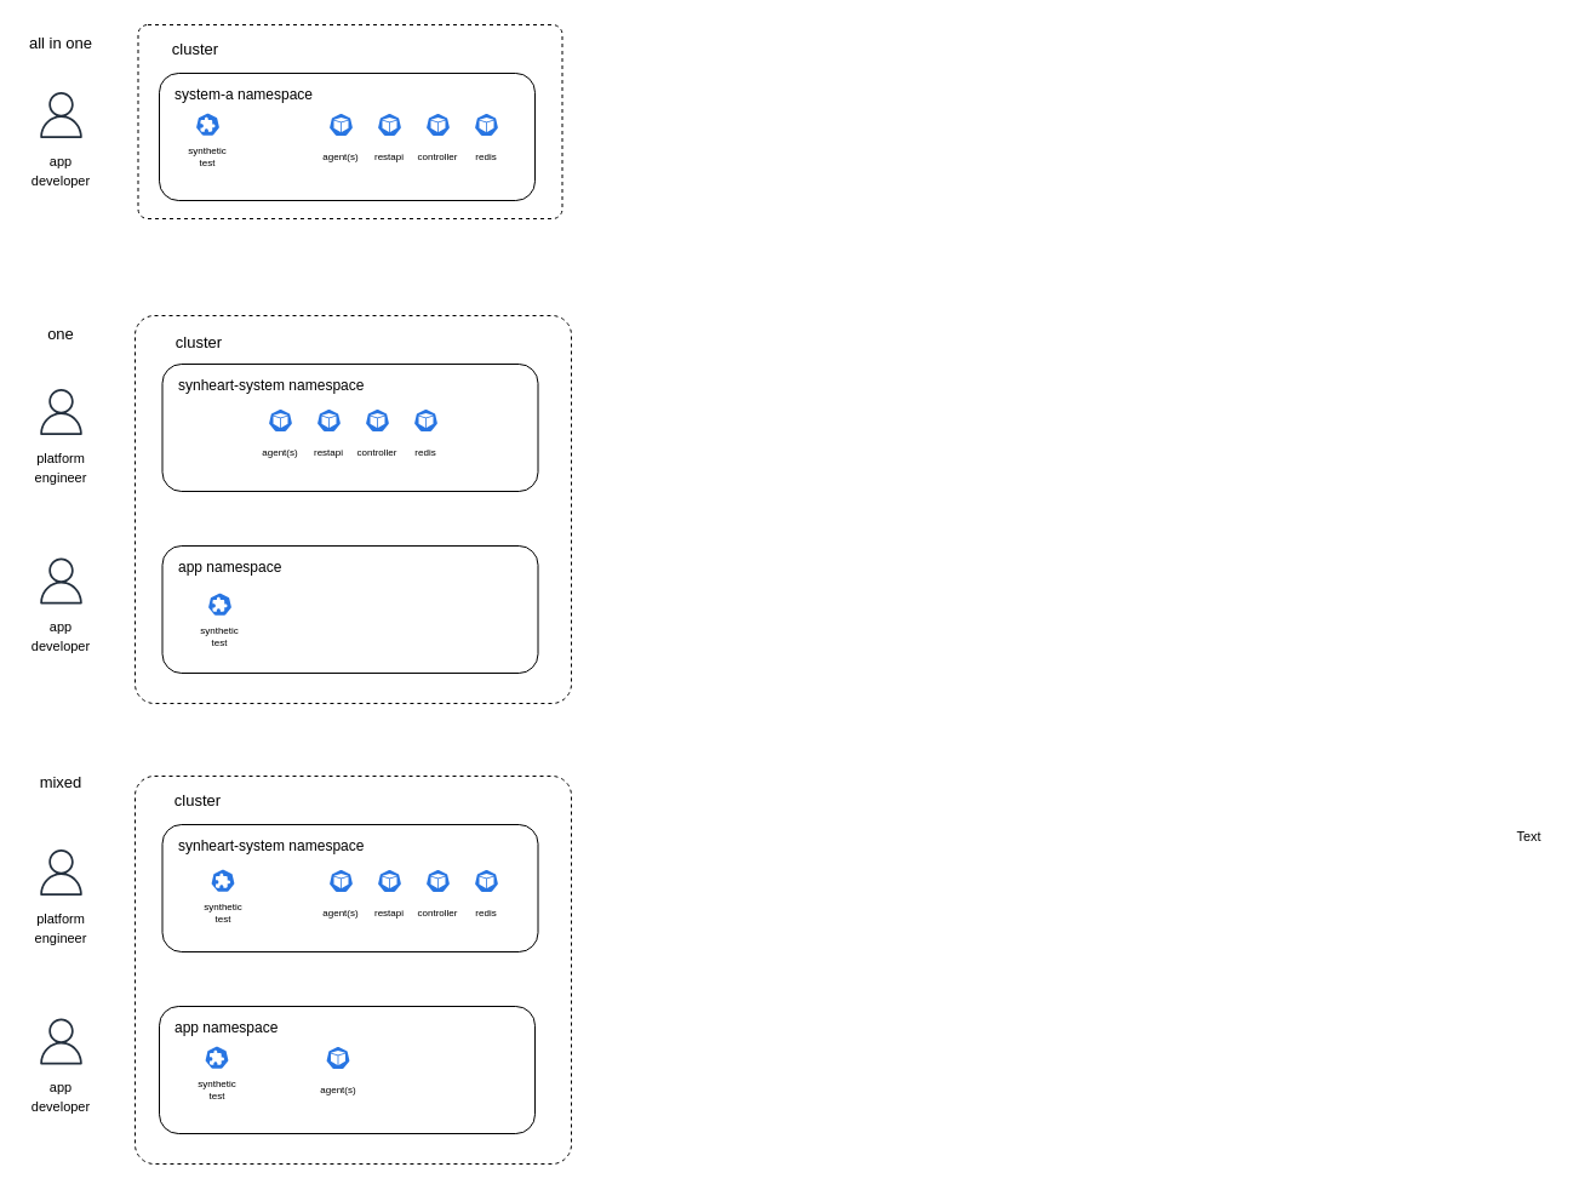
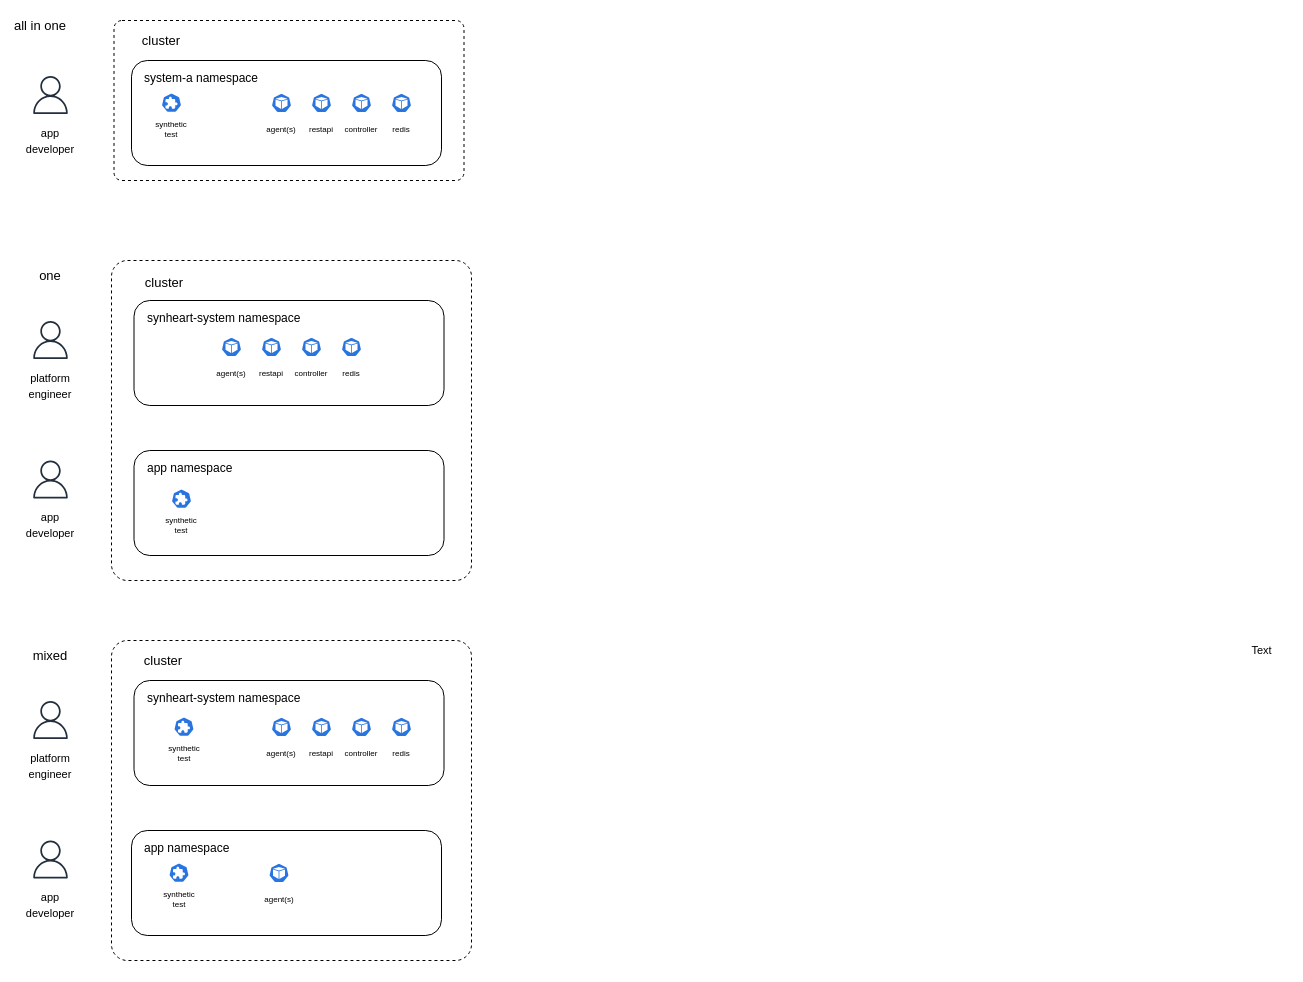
- <mxCell id="33" value="&lt;font style=&quot;font-size: 13px;&quot;&gt;all in one&lt;/font&gt;" style="text;html=1;strokeColor=none;fillColor=none;align=center;verticalAlign=middle;whiteSpace=wrap;rounded=0;fontSize=8;" vertex="1" parent="1"><mxGeometry x="20" y="20" width="60" height="30" as="geometry" /></mxCell>
+ <mxCell id="33" value="&lt;font style=&quot;font-size: 13px;&quot;&gt;all in one&lt;/font&gt;" style="text;html=1;strokeColor=none;fillColor=none;align=center;verticalAlign=middle;whiteSpace=wrap;rounded=0;fontSize=8;" vertex="1" parent="1"><mxGeometry x="10" y="10" width="60" height="30" as="geometry" /></mxCell>
- <mxCell id="81" value="&lt;font style=&quot;font-size: 13px;&quot;&gt;mixed&lt;/font&gt;" style="text;html=1;strokeColor=none;fillColor=none;align=center;verticalAlign=middle;whiteSpace=wrap;rounded=0;fontSize=8;" vertex="1" parent="1"><mxGeometry x="20" y="630" width="60" height="30" as="geometry" /></mxCell>
+ <mxCell id="81" value="&lt;font style=&quot;font-size: 13px;&quot;&gt;mixed&lt;/font&gt;" style="text;html=1;strokeColor=none;fillColor=none;align=center;verticalAlign=middle;whiteSpace=wrap;rounded=0;fontSize=8;" vertex="1" parent="1"><mxGeometry x="20" y="640" width="60" height="30" as="geometry" /></mxCell>
- <mxCell id="79" value="Text" style="text;html=1;align=center;verticalAlign=middle;resizable=0;points=[];autosize=1;strokeColor=none;fillColor=none;fontSize=11;" vertex="1" parent="1"><mxGeometry x="1241" y="680" width="40" height="20" as="geometry" /></mxCell>
+ <mxCell id="79" value="Text" style="text;html=1;align=center;verticalAlign=middle;resizable=0;points=[];autosize=1;strokeColor=none;fillColor=none;fontSize=11;" vertex="1" parent="1"><mxGeometry x="1241" y="640" width="40" height="20" as="geometry" /></mxCell>
